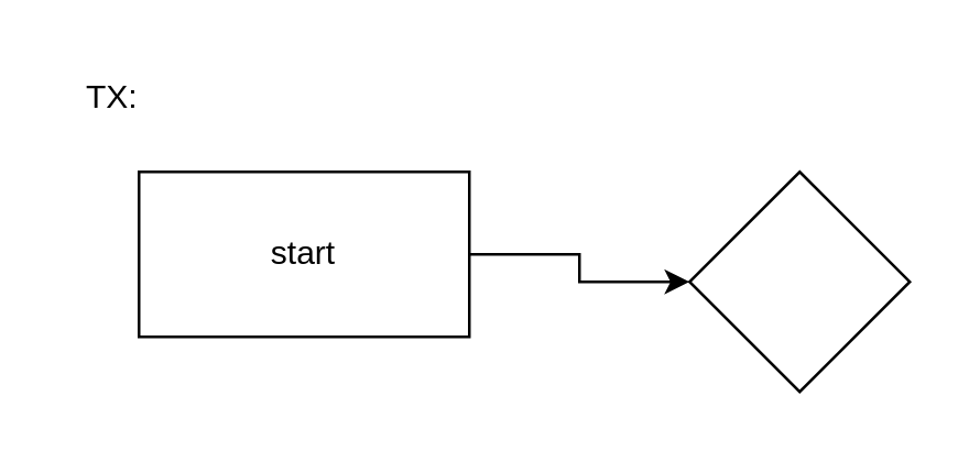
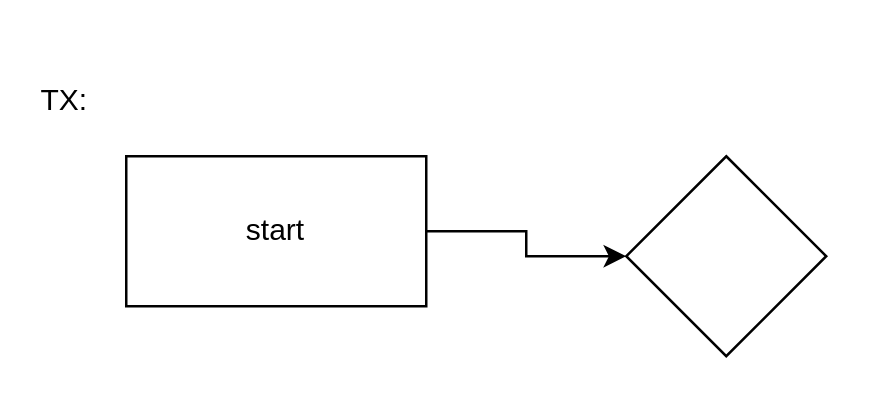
- <mxCell id="4" value="TX:" style="text;html=1;align=center;verticalAlign=middle;resizable=0;points=[];autosize=1;strokeColor=none;fillColor=none;" vertex="1" parent="1"><mxGeometry x="20" y="20" width="40" height="30" as="geometry" /></mxCell>
+ <mxCell id="4" value="TX:" style="text;html=1;align=center;verticalAlign=middle;resizable=0;points=[];autosize=1;strokeColor=none;fillColor=none;" vertex="1" parent="1"><mxGeometry x="5" y="25" width="40" height="30" as="geometry" /></mxCell>
